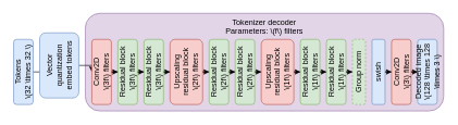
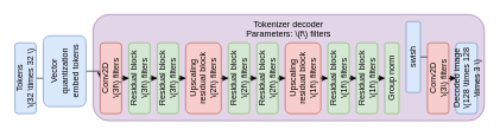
- <mxCell id="18" value="Group norm" style="rounded=1;whiteSpace=wrap;html=1;horizontal=0;fillColor=#d5e8d4;strokeColor=#82b366;dashed=1;" parent="1" vertex="1"><mxGeometry x="540" y="60" width="20" height="100" as="geometry" /></mxCell>
+ <mxCell id="18" value="Group norm" style="rounded=1;whiteSpace=wrap;html=1;horizontal=0;fillColor=#d5e8d4;strokeColor=#82b366;" parent="1" vertex="1"><mxGeometry x="540" y="60" width="20" height="100" as="geometry" /></mxCell>
- <mxCell id="20" value="swish" style="rounded=1;whiteSpace=wrap;html=1;horizontal=0;fillColor=#dae8fc;strokeColor=#6c8ebf;" parent="1" vertex="1"><mxGeometry x="570" y="60" width="20" height="100" as="geometry" /></mxCell>
+ <mxCell id="20" value="swish" style="rounded=1;whiteSpace=wrap;html=1;horizontal=0;fillColor=#dae8fc;strokeColor=#6c8ebf;" parent="1" vertex="1"><mxGeometry x="570" y="30" width="20" height="100" as="geometry" /></mxCell>
